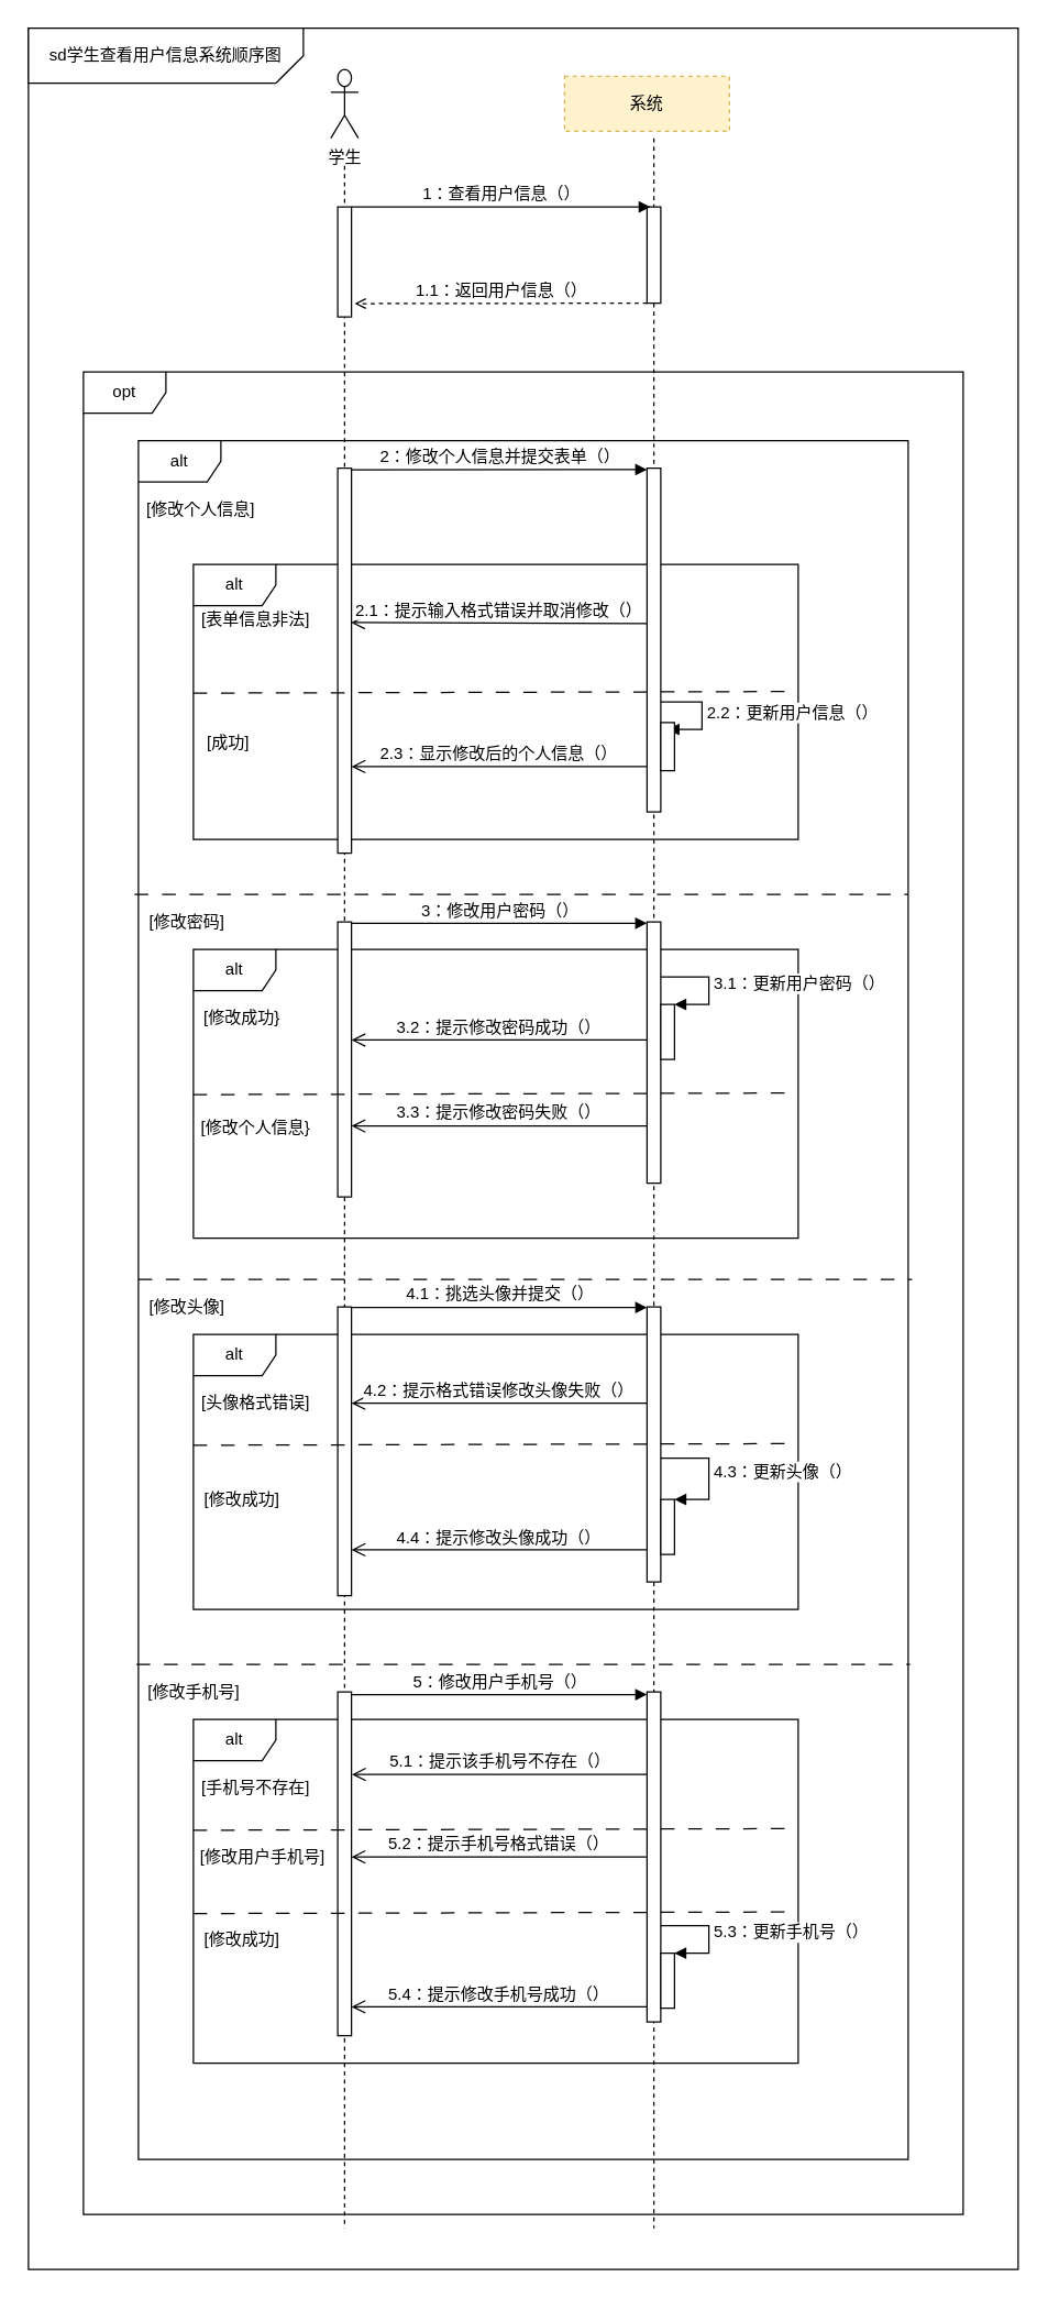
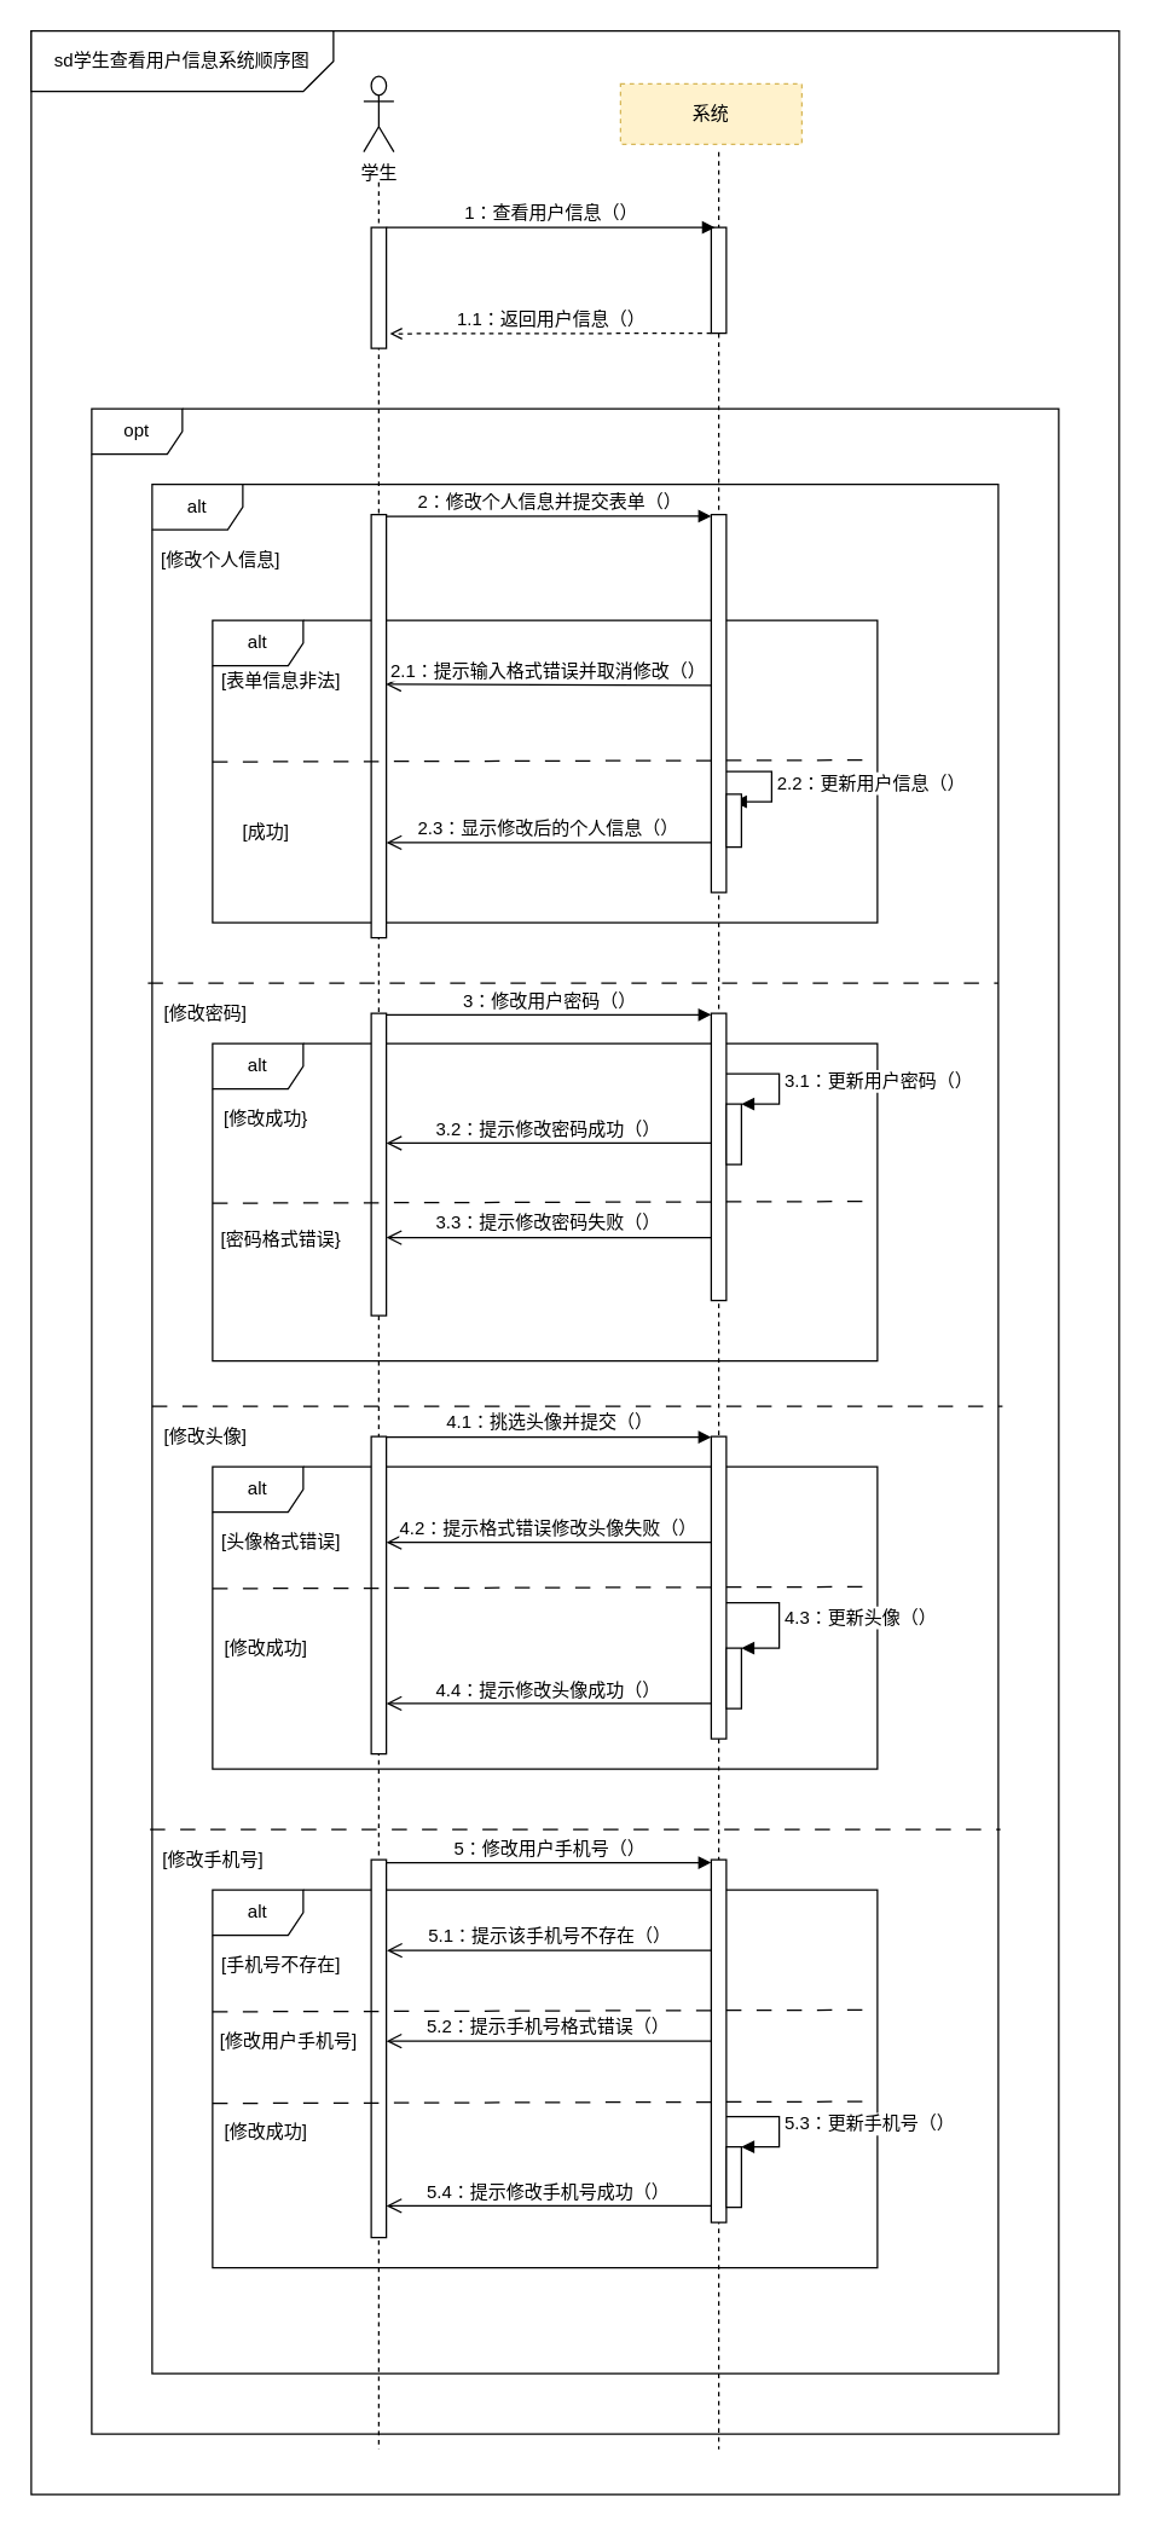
- <mxCell id="22" value="[成功]" style="text;html=1;resizable=0;autosize=1;align=center;verticalAlign=middle;points=[];fillColor=none;strokeColor=none;rounded=0;shadow=0;labelBackgroundColor=none;sketch=0;fontSize=12;" vertex="1" parent="1"><mxGeometry x="140" y="530" width="50" height="20" as="geometry" /></mxCell>
+ <mxCell id="22" value="[成功]" style="text;html=1;resizable=0;autosize=1;align=center;verticalAlign=middle;points=[];fillColor=none;strokeColor=none;rounded=0;shadow=0;labelBackgroundColor=none;sketch=0;fontSize=12;" vertex="1" parent="1"><mxGeometry x="150" y="540" width="50" height="20" as="geometry" /></mxCell>
- <mxCell id="36" value="[修改个人信息}" style="text;html=1;resizable=0;autosize=1;align=center;verticalAlign=middle;points=[];fillColor=none;strokeColor=none;rounded=0;shadow=0;labelBackgroundColor=none;sketch=0;fontSize=12;" vertex="1" parent="1"><mxGeometry x="140" y="810" width="90" height="20" as="geometry" /></mxCell>
+ <mxCell id="36" value="[密码格式错误}" style="text;html=1;resizable=0;autosize=1;align=center;verticalAlign=middle;points=[];fillColor=none;strokeColor=none;rounded=0;shadow=0;labelBackgroundColor=none;sketch=0;fontSize=12;" vertex="1" parent="1"><mxGeometry x="140" y="810" width="90" height="20" as="geometry" /></mxCell>
